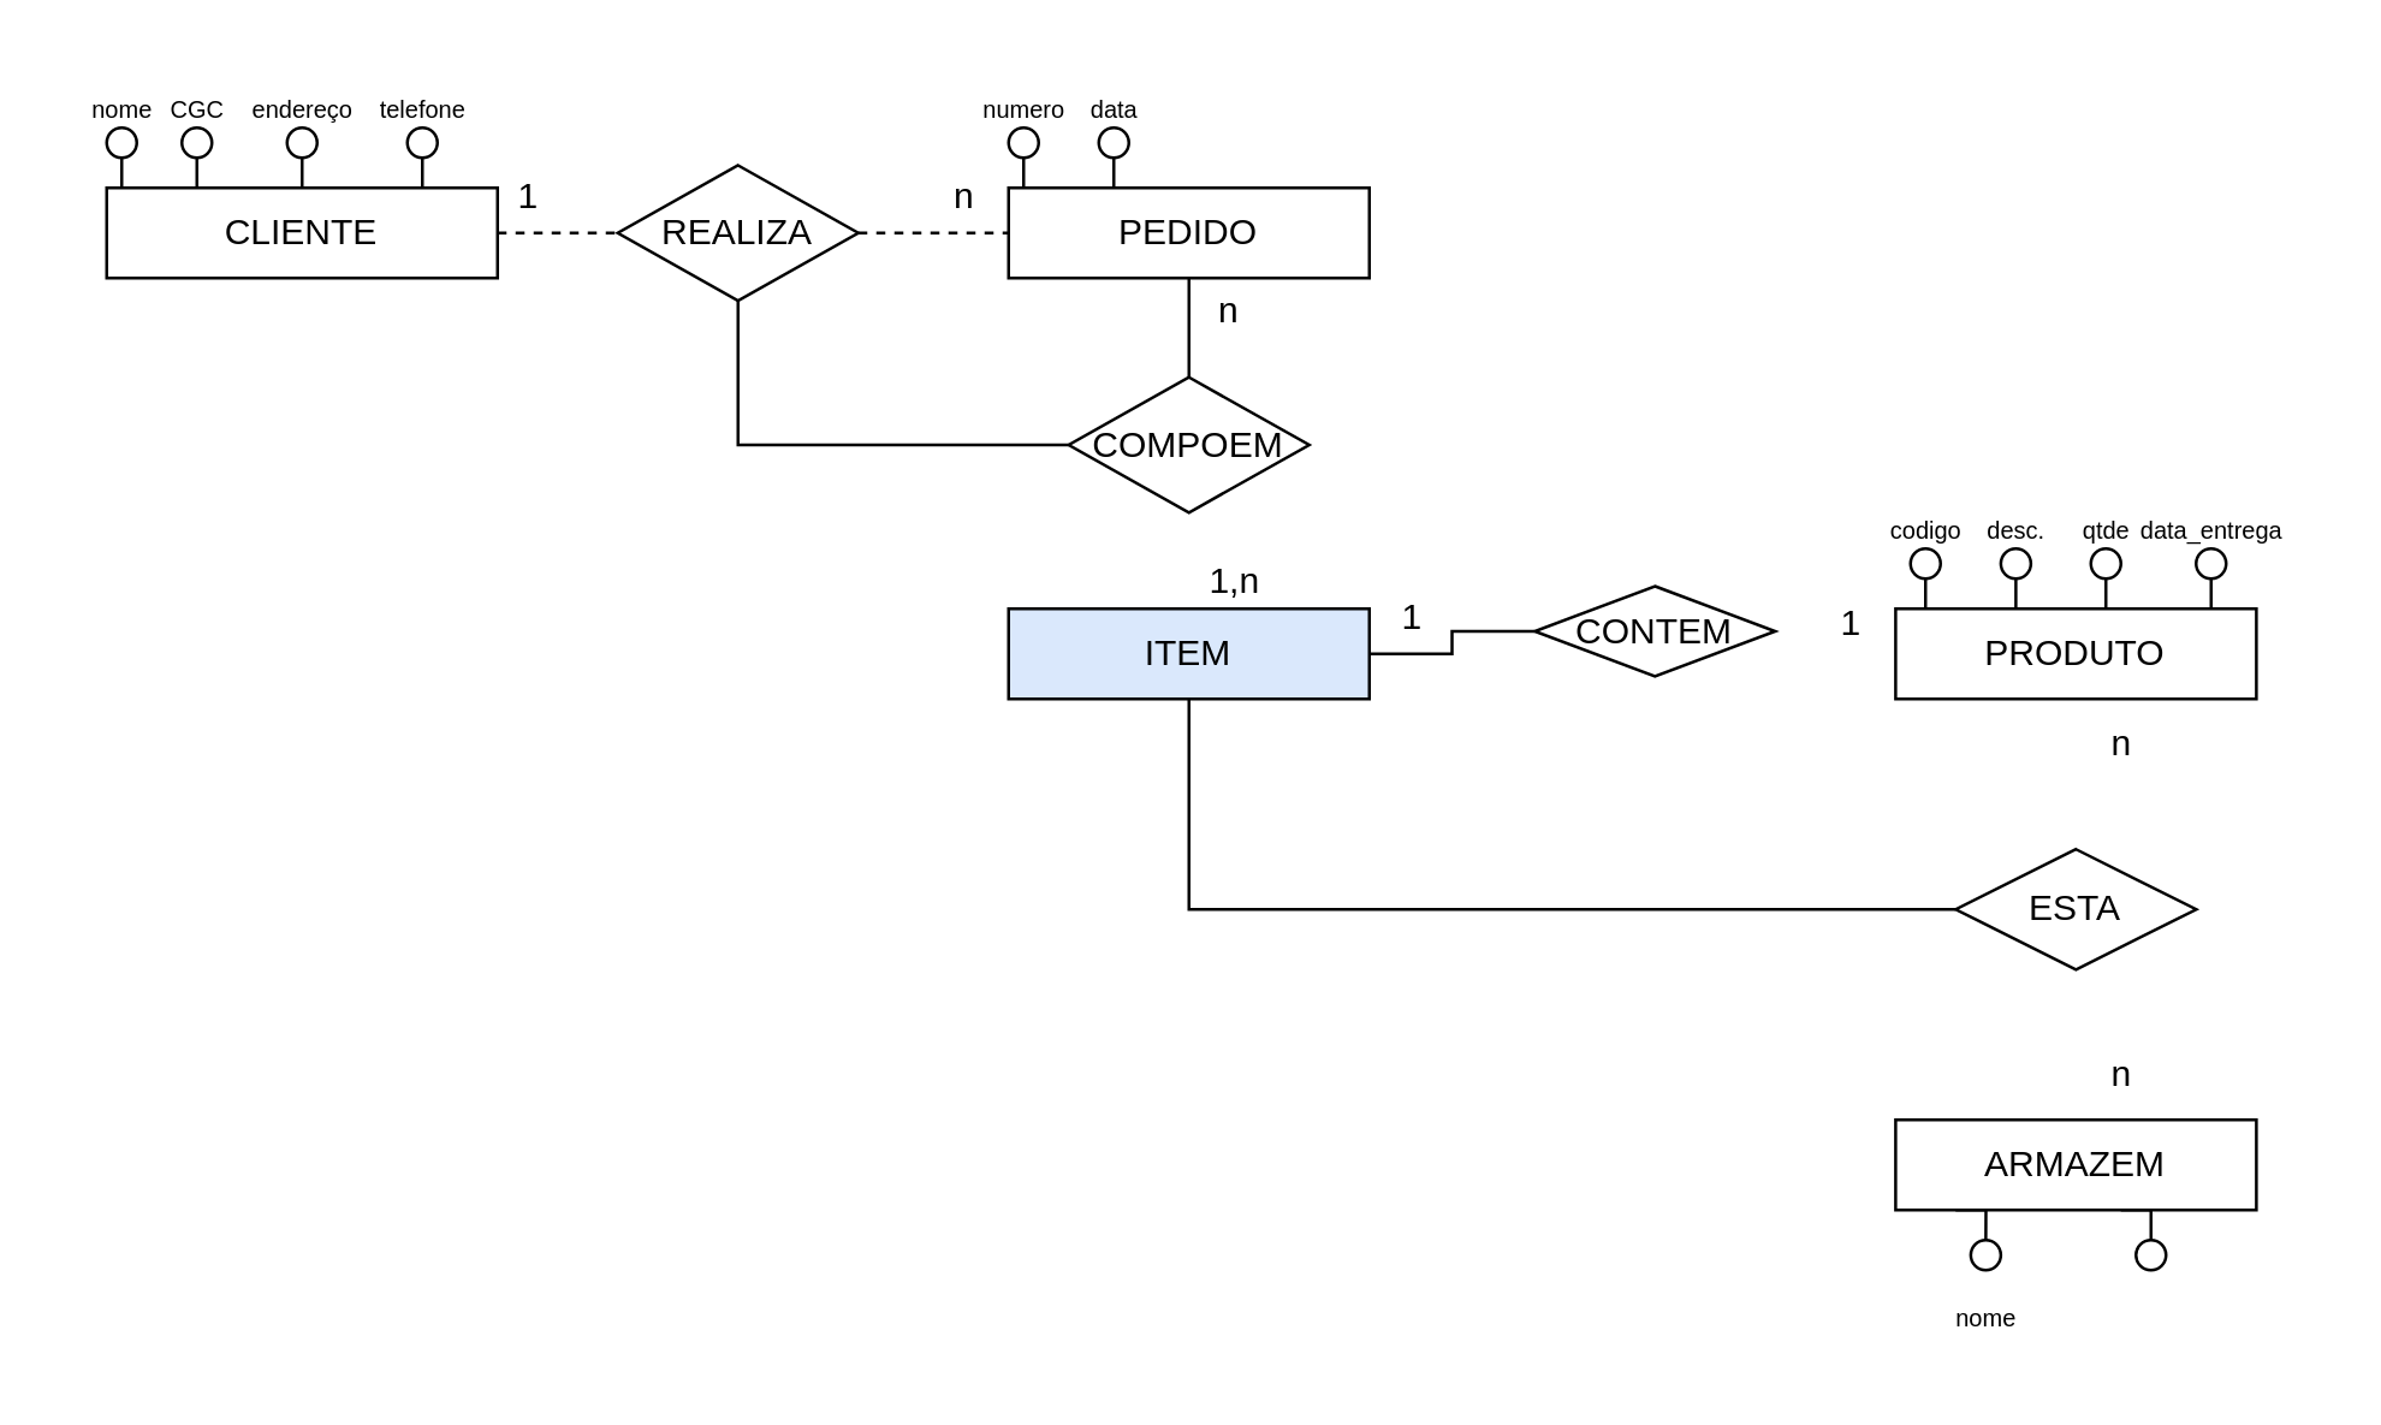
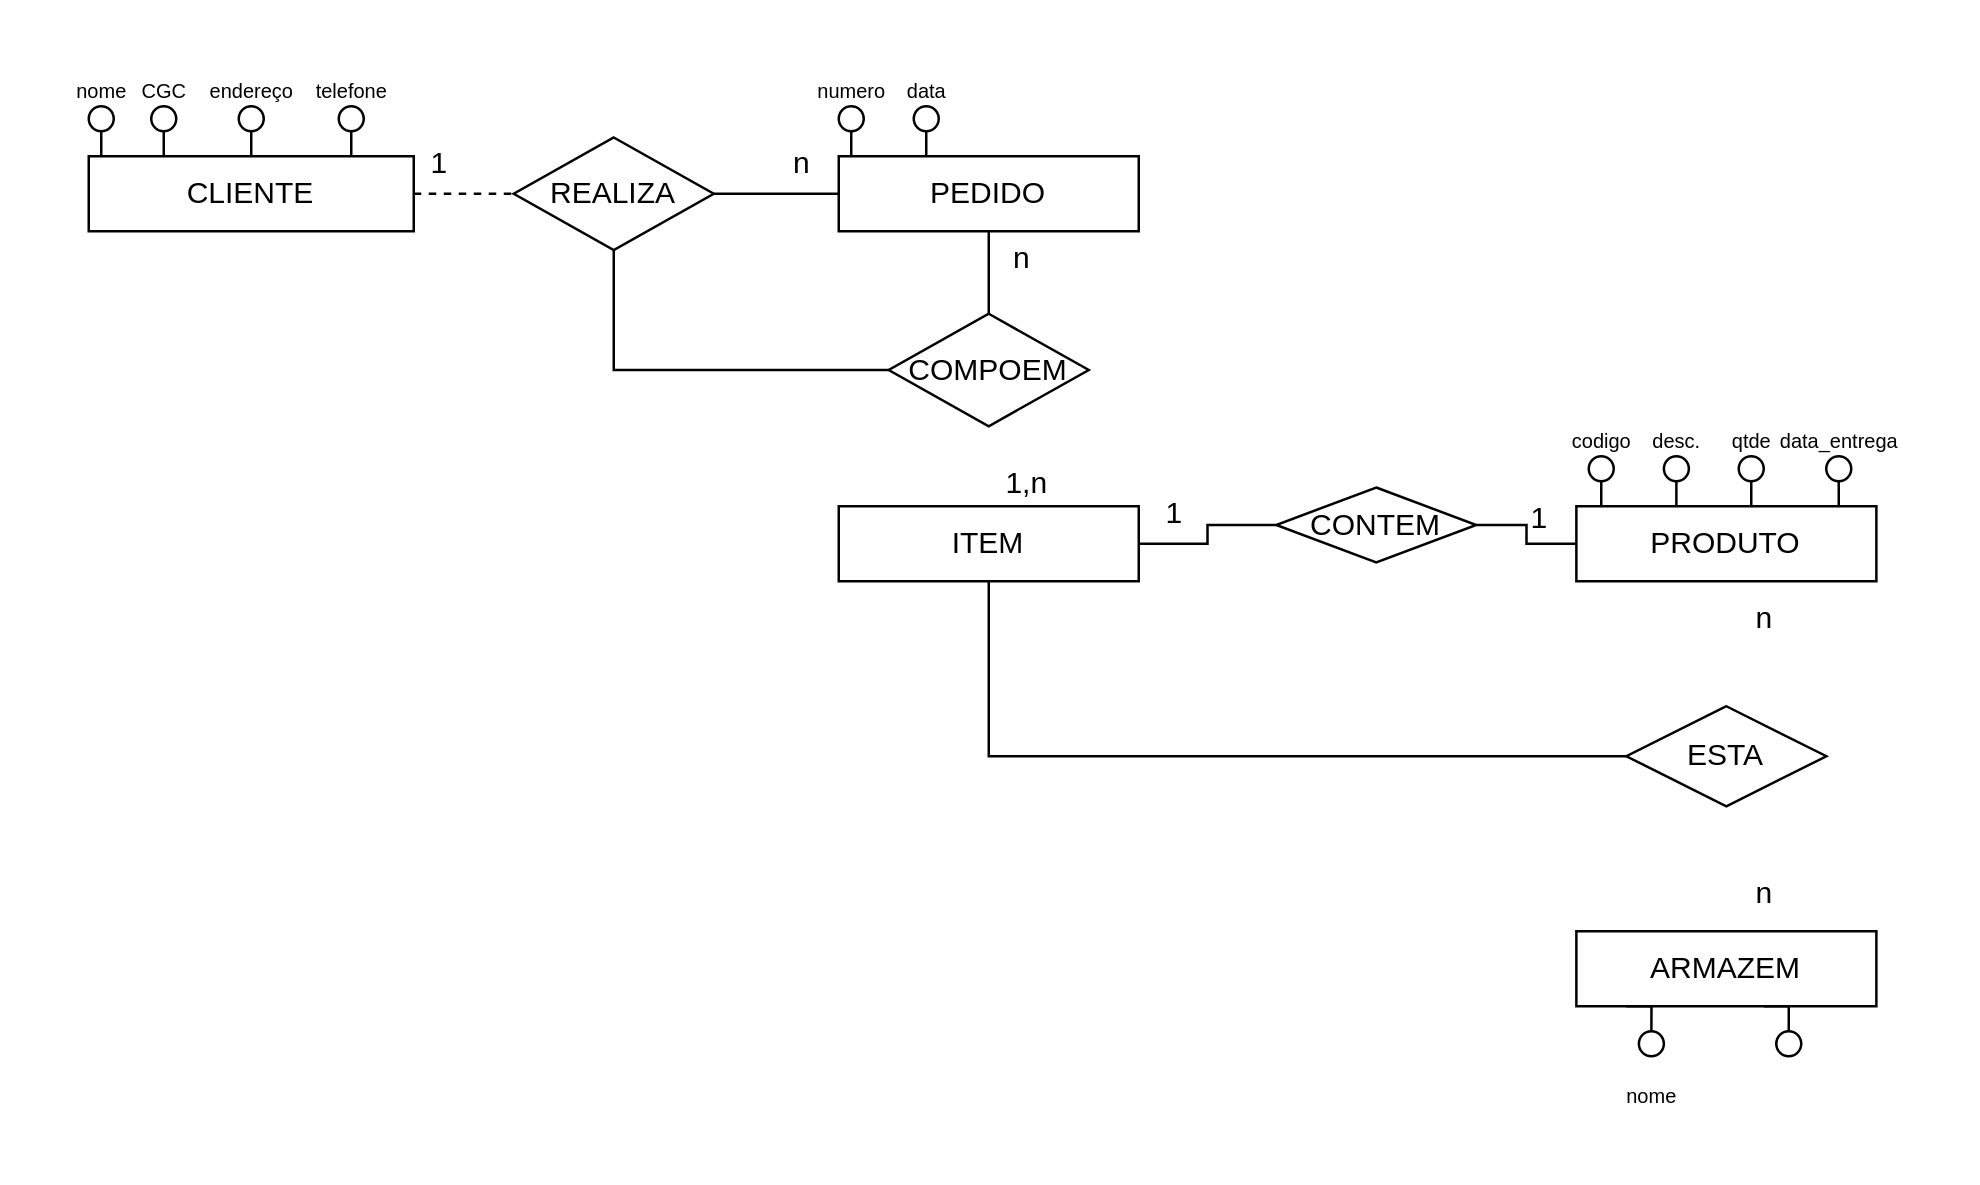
- <mxCell id="6" style="edgeStyle=orthogonalEdgeStyle;rounded=0;orthogonalLoop=1;jettySize=auto;html=1;entryX=0;entryY=0.5;entryDx=0;entryDy=0;endArrow=none;endFill=0;dashed=1;" edge="1" parent="1" source="7" target="30"><mxGeometry relative="1" as="geometry" /></mxCell>
+ <mxCell id="6" style="edgeStyle=orthogonalEdgeStyle;rounded=0;orthogonalLoop=1;jettySize=auto;html=1;entryX=0;entryY=0.5;entryDx=0;entryDy=0;endArrow=none;endFill=0;" edge="1" parent="1" source="7" target="30"><mxGeometry relative="1" as="geometry" /></mxCell>
+ <mxCell id="4" style="edgeStyle=orthogonalEdgeStyle;rounded=0;orthogonalLoop=1;jettySize=auto;html=1;entryX=0;entryY=0.5;entryDx=0;entryDy=0;endArrow=none;endFill=0;" edge="1" parent="1" source="5" target="40"><mxGeometry relative="1" as="geometry"><mxPoint x="599.999" y="217.029" as="sourcePoint" /></mxGeometry></mxCell>
- <mxCell id="55" value="ITEM" style="rounded=0;whiteSpace=wrap;html=1;fillColor=#dae8fc;" vertex="1" parent="1"><mxGeometry x="335" y="202" width="120" height="30" as="geometry" /></mxCell>
+ <mxCell id="55" value="ITEM" style="rounded=0;whiteSpace=wrap;html=1;" vertex="1" parent="1"><mxGeometry x="335" y="202" width="120" height="30" as="geometry" /></mxCell>
